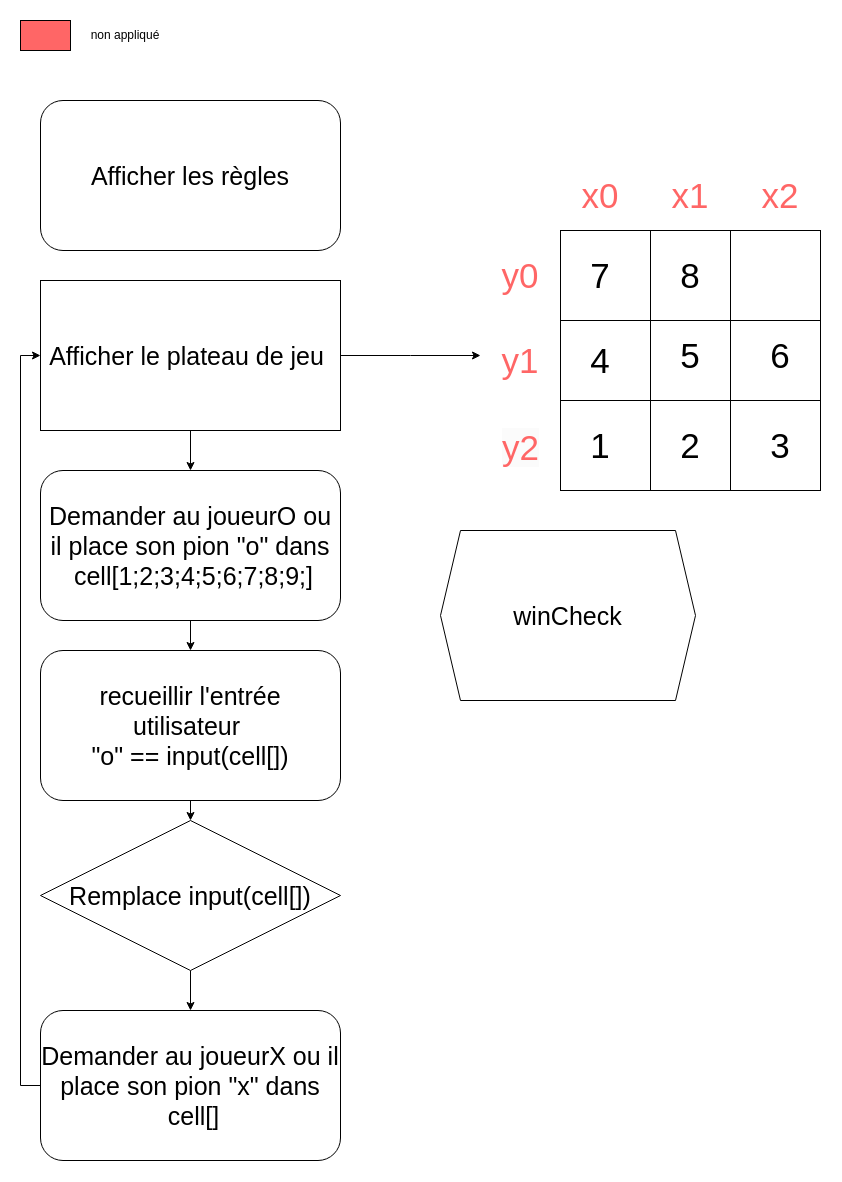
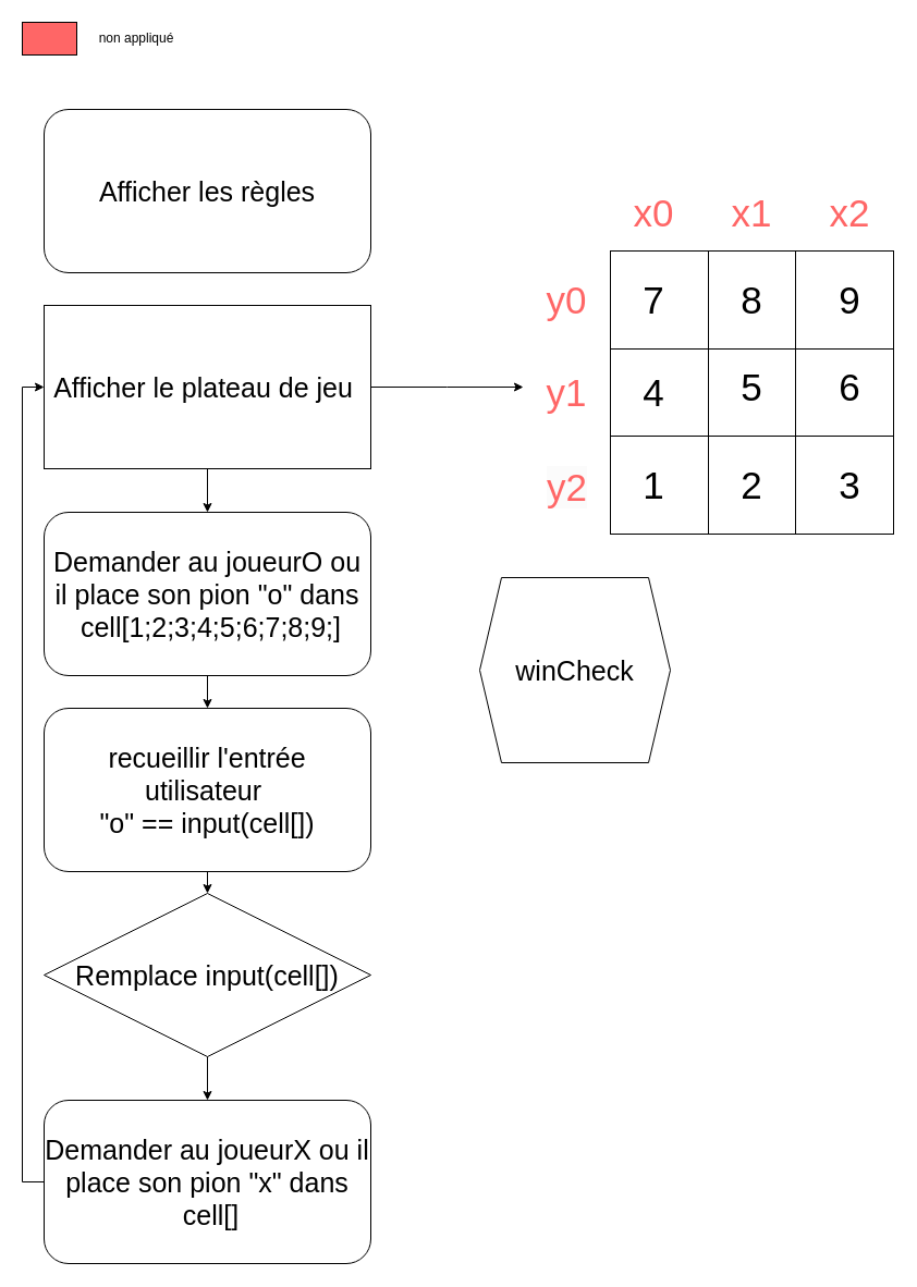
+ <mxCell id="17" value="&lt;font style=&quot;font-size: 35px;&quot;&gt;9&lt;/font&gt;" style="text;html=1;strokeColor=none;fillColor=none;align=center;verticalAlign=middle;whiteSpace=wrap;rounded=0;" parent="1" vertex="1"><mxGeometry x="750" y="260" width="60" height="30" as="geometry" /></mxCell>
- <mxCell id="34" value="&lt;font style=&quot;font-size: 25px;&quot;&gt;winCheck&lt;/font&gt;" style="shape=hexagon;perimeter=hexagonPerimeter2;whiteSpace=wrap;html=1;fixedSize=1;" parent="1" vertex="1"><mxGeometry x="440" y="530" width="255" height="170" as="geometry" /></mxCell>
+ <mxCell id="34" value="&lt;font style=&quot;font-size: 25px;&quot;&gt;winCheck&lt;/font&gt;" style="shape=hexagon;perimeter=hexagonPerimeter2;whiteSpace=wrap;html=1;fixedSize=1;" parent="1" vertex="1"><mxGeometry x="440" y="530" width="175" height="170" as="geometry" /></mxCell>
